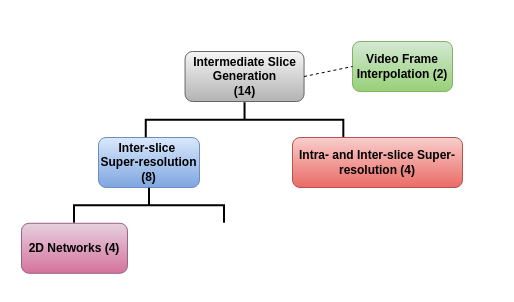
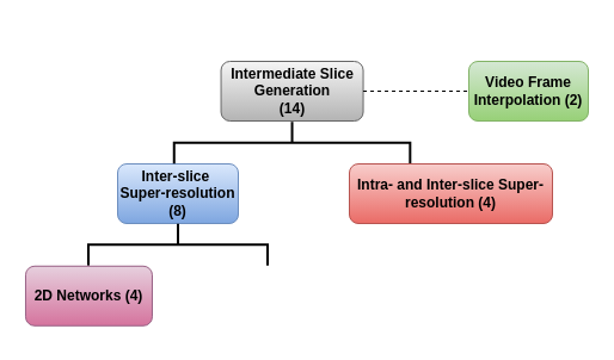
- <mxCell id="6" value="Video Frame Interpolation (2)" style="rounded=1;whiteSpace=wrap;html=1;fillColor=#d5e8d4;strokeColor=#82b366;glass=0;shadow=0;gradientColor=#97d077;fontStyle=1" parent="1" vertex="1"><mxGeometry x="352" y="41" width="100" height="50" as="geometry" /></mxCell>
+ <mxCell id="6" value="Video Frame Interpolation (2)" style="rounded=1;whiteSpace=wrap;html=1;fillColor=#d5e8d4;strokeColor=#82b366;glass=0;shadow=0;gradientColor=#97d077;fontStyle=1" parent="1" vertex="1"><mxGeometry x="392" y="51" width="100" height="50" as="geometry" /></mxCell>
